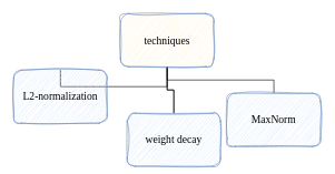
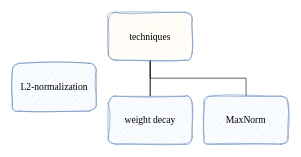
- <mxCell id="2" value="" style="edgeStyle=orthogonalEdgeStyle;rounded=0;orthogonalLoop=1;jettySize=auto;html=1;strokeColor=#000000;fontFamily=Georgia;fontSize=16;endArrow=none;endFill=0;entryX=0.5;entryY=0;entryDx=0;entryDy=0;" edge="1" parent="1" source="6" target="7"><mxGeometry relative="1" as="geometry"><Array as="points"><mxPoint x="250" y="130" /><mxPoint x="90" y="130" /></Array></mxGeometry></mxCell>
- <mxCell id="9" value="MaxNorm" style="whiteSpace=wrap;html=1;align=center;verticalAlign=middle;treeFolding=1;treeMoving=1;sketch=1;fontFamily=Georgia;fontSize=16;curveFitting=1;jiggle=2;fillColor=#dae8fc;strokeColor=#6c8ebf;rounded=1;" vertex="1" parent="1"><mxGeometry x="340" y="140" width="140" height="80" as="geometry" /></mxCell>
+ <mxCell id="9" value="MaxNorm" style="whiteSpace=wrap;html=1;align=center;verticalAlign=middle;treeFolding=1;treeMoving=1;sketch=1;fontFamily=Georgia;fontSize=16;curveFitting=1;jiggle=2;fillColor=#dae8fc;strokeColor=#6c8ebf;rounded=1;" vertex="1" parent="1"><mxGeometry x="340" y="160" width="140" height="80" as="geometry" /></mxCell>
- <mxCell id="8" value="weight decay" style="whiteSpace=wrap;html=1;align=center;verticalAlign=middle;treeFolding=1;treeMoving=1;sketch=1;fontFamily=Georgia;fontSize=16;curveFitting=1;jiggle=2;fillColor=#dae8fc;strokeColor=#6c8ebf;rounded=1;" vertex="1" parent="1"><mxGeometry x="190" y="170" width="140" height="80" as="geometry" /></mxCell>
+ <mxCell id="8" value="weight decay" style="whiteSpace=wrap;html=1;align=center;verticalAlign=middle;treeFolding=1;treeMoving=1;sketch=1;fontFamily=Georgia;fontSize=16;curveFitting=1;jiggle=2;fillColor=#dae8fc;strokeColor=#6c8ebf;rounded=1;" vertex="1" parent="1"><mxGeometry x="180" y="160" width="140" height="80" as="geometry" /></mxCell>
